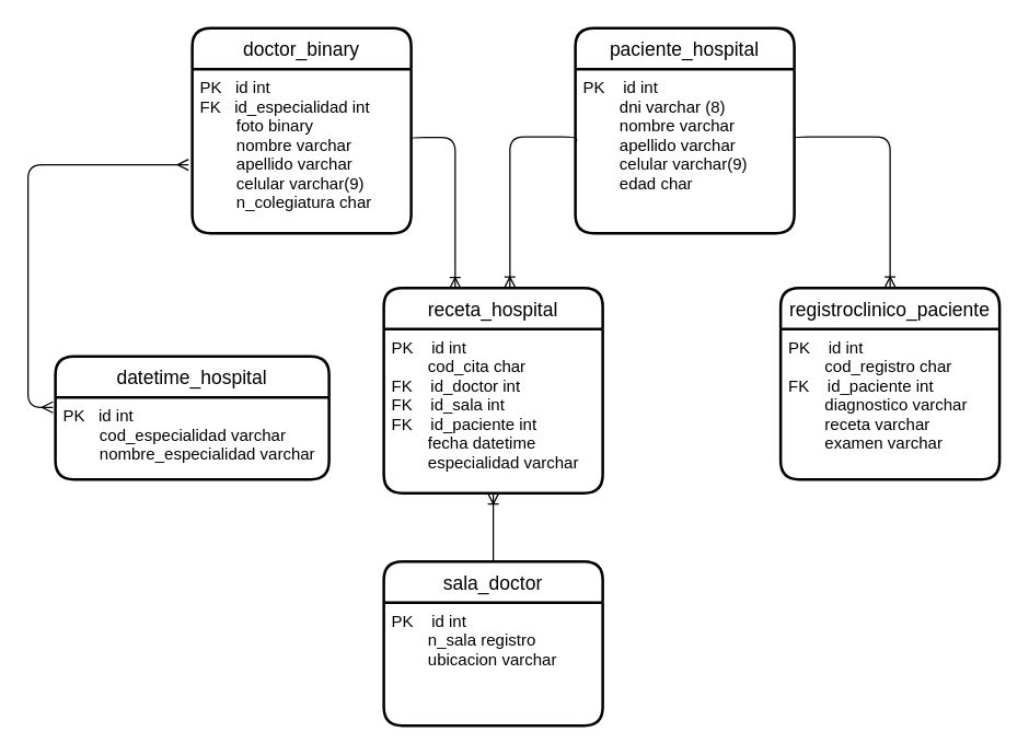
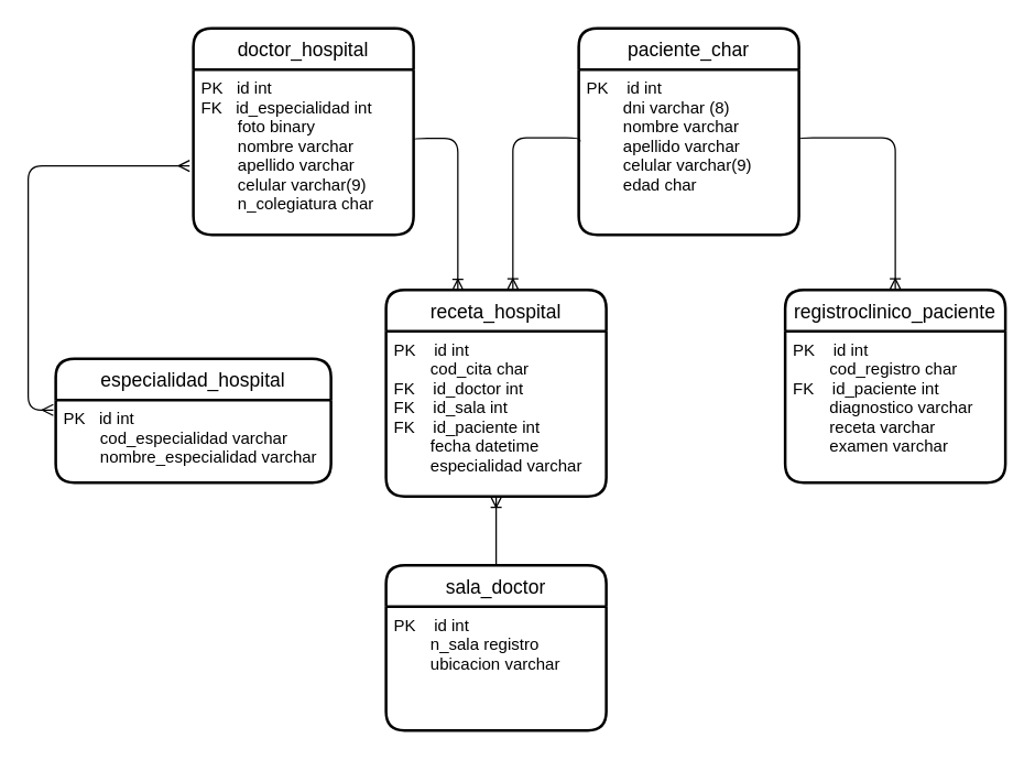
- <mxCell id="10" value="doctor_binary" style="swimlane;childLayout=stackLayout;horizontal=1;startSize=30;horizontalStack=0;rounded=1;fontSize=14;fontStyle=0;strokeWidth=2;resizeParent=0;resizeLast=1;shadow=0;dashed=0;align=center;" parent="1" vertex="1"><mxGeometry x="140" y="20" width="160" height="150" as="geometry" /></mxCell>
+ <mxCell id="10" value="doctor_hospital" style="swimlane;childLayout=stackLayout;horizontal=1;startSize=30;horizontalStack=0;rounded=1;fontSize=14;fontStyle=0;strokeWidth=2;resizeParent=0;resizeLast=1;shadow=0;dashed=0;align=center;" parent="1" vertex="1"><mxGeometry x="140" y="20" width="160" height="150" as="geometry" /></mxCell>
- <mxCell id="2" value="paciente_hospital" style="swimlane;childLayout=stackLayout;horizontal=1;startSize=30;horizontalStack=0;rounded=1;fontSize=14;fontStyle=0;strokeWidth=2;resizeParent=0;resizeLast=1;shadow=0;dashed=0;align=center;" parent="1" vertex="1"><mxGeometry x="420" y="20" width="160" height="150" as="geometry" /></mxCell>
+ <mxCell id="2" value="paciente_char" style="swimlane;childLayout=stackLayout;horizontal=1;startSize=30;horizontalStack=0;rounded=1;fontSize=14;fontStyle=0;strokeWidth=2;resizeParent=0;resizeLast=1;shadow=0;dashed=0;align=center;" parent="1" vertex="1"><mxGeometry x="420" y="20" width="160" height="150" as="geometry" /></mxCell>
- <mxCell id="12" value="datetime_hospital" style="swimlane;childLayout=stackLayout;horizontal=1;startSize=30;horizontalStack=0;rounded=1;fontSize=14;fontStyle=0;strokeWidth=2;resizeParent=0;resizeLast=1;shadow=0;dashed=0;align=center;" parent="1" vertex="1"><mxGeometry x="40" y="260" width="200" height="90" as="geometry"><mxRectangle x="180" y="400" width="80" height="30" as="alternateBounds" /></mxGeometry></mxCell>
+ <mxCell id="12" value="especialidad_hospital" style="swimlane;childLayout=stackLayout;horizontal=1;startSize=30;horizontalStack=0;rounded=1;fontSize=14;fontStyle=0;strokeWidth=2;resizeParent=0;resizeLast=1;shadow=0;dashed=0;align=center;" parent="1" vertex="1"><mxGeometry x="40" y="260" width="200" height="90" as="geometry"><mxRectangle x="180" y="400" width="80" height="30" as="alternateBounds" /></mxGeometry></mxCell>
